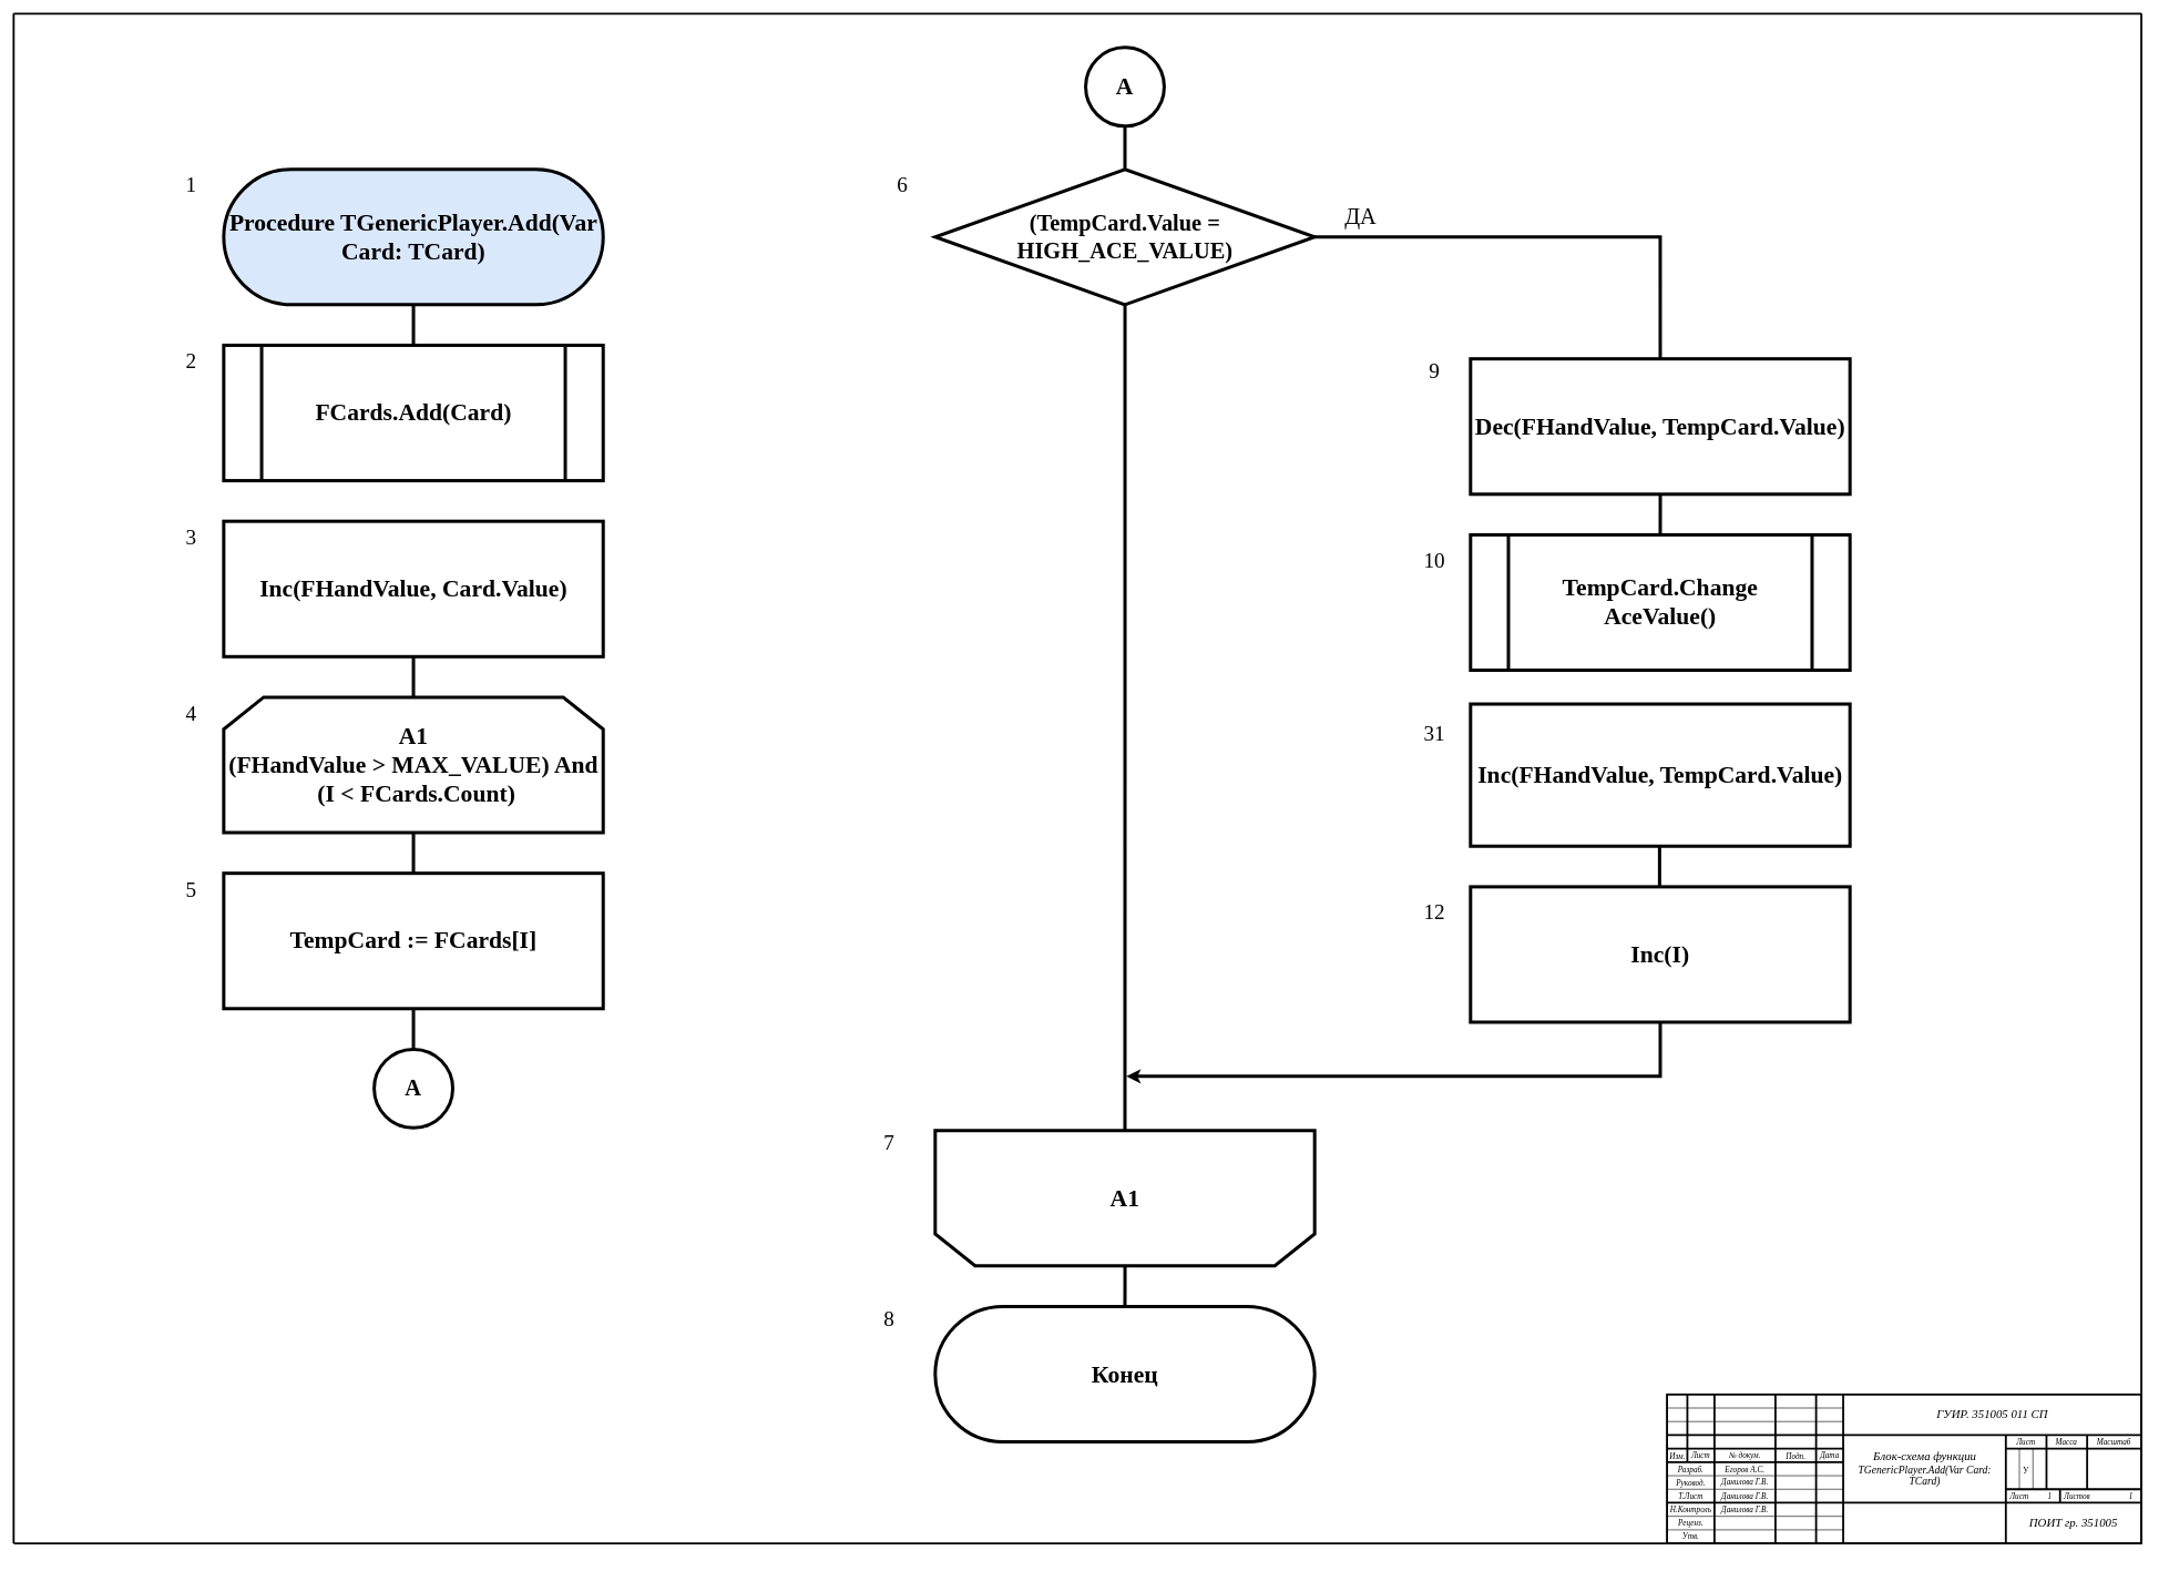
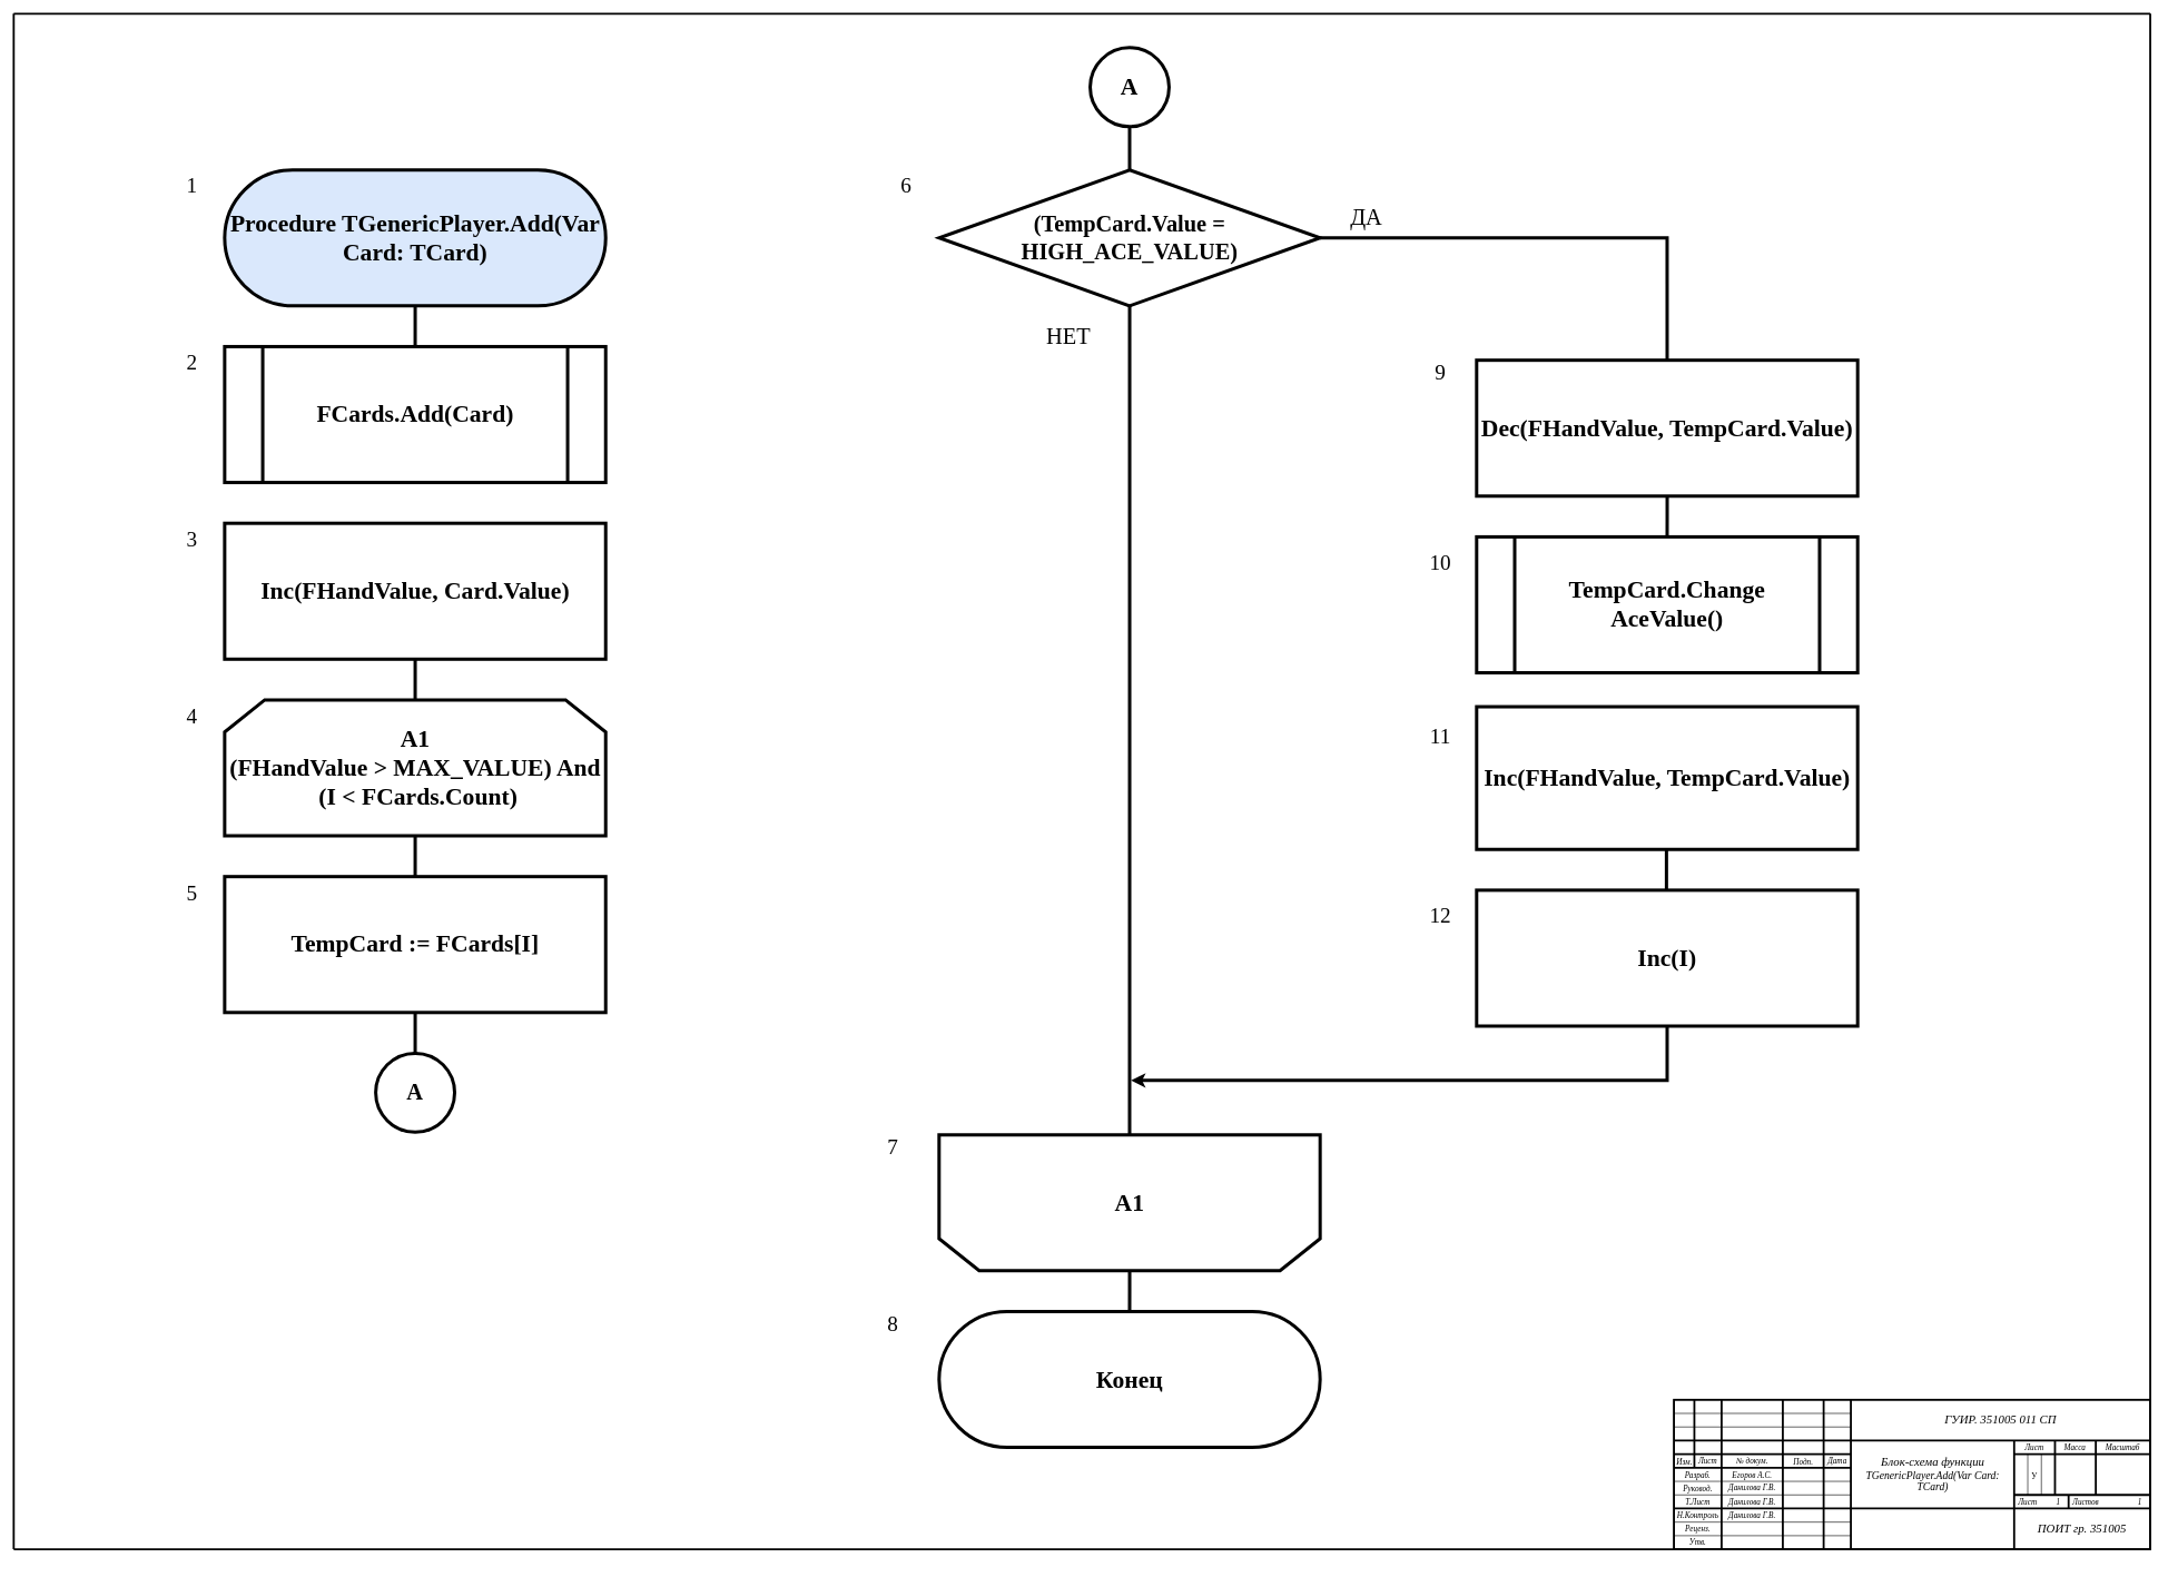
+ <mxCell id="43" value="&lt;font style=&quot;font-size: 34px;&quot; face=&quot;Times New Roman&quot;&gt;НЕТ&lt;/font&gt;" style="text;html=1;align=center;verticalAlign=middle;whiteSpace=wrap;rounded=0;" vertex="1" parent="3"><mxGeometry x="1402.09" y="397.26" width="151.91" height="70.88" as="geometry" /></mxCell>
- <mxCell id="40" value="31" style="text;html=1;strokeColor=none;fillColor=none;align=center;verticalAlign=middle;whiteSpace=wrap;rounded=0;fontFamily=Times New Roman;fontSize=32;strokeWidth=6;" parent="3" vertex="1"><mxGeometry x="1958.092" y="992.257" width="154.151" height="76.904" as="geometry" /></mxCell>
+ <mxCell id="40" value="11" style="text;html=1;strokeColor=none;fillColor=none;align=center;verticalAlign=middle;whiteSpace=wrap;rounded=0;fontFamily=Times New Roman;fontSize=32;strokeWidth=6;" parent="3" vertex="1"><mxGeometry x="1958.092" y="992.257" width="154.151" height="76.904" as="geometry" /></mxCell>
